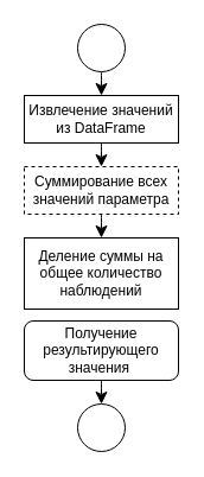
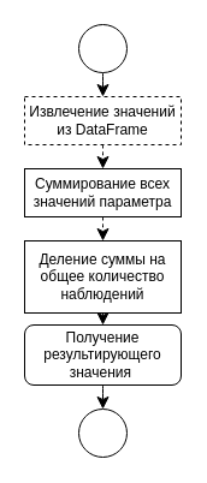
- <mxCell id="5" value="Извлечение значений из DataFrame" style="rounded=0;whiteSpace=wrap;html=1;" vertex="1" parent="1"><mxGeometry x="20" y="80" width="130" height="40" as="geometry" /></mxCell>
+ <mxCell id="5" value="Извлечение значений из DataFrame" style="rounded=0;whiteSpace=wrap;html=1;dashed=1;" vertex="1" parent="1"><mxGeometry x="20" y="80" width="130" height="40" as="geometry" /></mxCell>
- <mxCell id="4" style="edgeStyle=none;curved=1;rounded=0;orthogonalLoop=1;jettySize=auto;html=1;fontSize=12;startSize=8;endSize=8;" edge="1" parent="1" source="5" target="7"><mxGeometry relative="1" as="geometry" /></mxCell>
+ <mxCell id="4" style="edgeStyle=none;curved=1;rounded=0;orthogonalLoop=1;jettySize=auto;html=1;fontSize=12;startSize=8;endSize=8;dashed=1;" edge="1" parent="1" source="5" target="7"><mxGeometry relative="1" as="geometry" /></mxCell>
- <mxCell id="7" value="Суммирование всех значений параметра" style="rounded=0;whiteSpace=wrap;html=1;dashed=1;" vertex="1" parent="1"><mxGeometry x="20" y="140" width="130" height="40" as="geometry" /></mxCell>
+ <mxCell id="7" value="Суммирование всех значений параметра" style="rounded=0;whiteSpace=wrap;html=1;" vertex="1" parent="1"><mxGeometry x="20" y="140" width="130" height="40" as="geometry" /></mxCell>
- <mxCell id="6" style="edgeStyle=none;curved=1;rounded=0;orthogonalLoop=1;jettySize=auto;html=1;fontSize=12;startSize=8;endSize=8;" edge="1" parent="1" source="7" target="9"><mxGeometry relative="1" as="geometry" /></mxCell>
+ <mxCell id="6" style="edgeStyle=none;curved=1;rounded=0;orthogonalLoop=1;jettySize=auto;html=1;fontSize=12;startSize=8;endSize=8;dashed=1;" edge="1" parent="1" source="7" target="9"><mxGeometry relative="1" as="geometry" /></mxCell>
+ <mxCell id="8" style="edgeStyle=none;curved=1;rounded=0;orthogonalLoop=1;jettySize=auto;html=1;fontSize=12;startSize=8;endSize=8;" edge="1" parent="1" source="9" target="11"><mxGeometry relative="1" as="geometry" /></mxCell>
